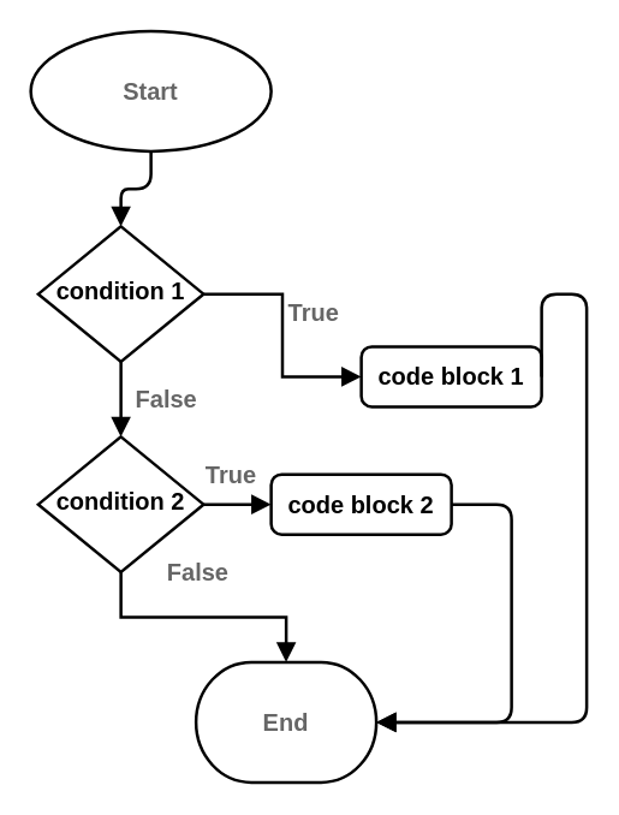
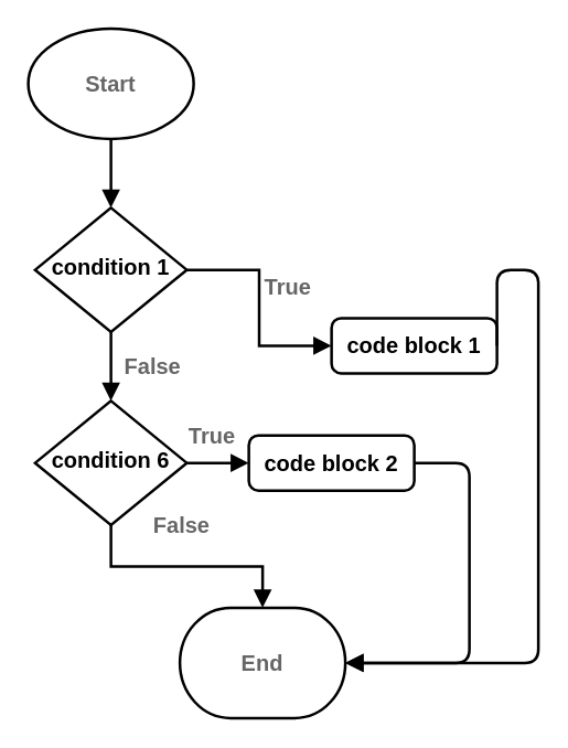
- <mxCell id="11" value="&lt;div style=&quot;font-size: 16px;&quot;&gt;Start&lt;/div&gt;" style="strokeWidth=2;html=1;shape=mxgraph.flowchart.start_1;whiteSpace=wrap;fontFamily=Helvetica;fontSize=16;align=center;strokeColor=#000000;fillColor=#ffffff;fontStyle=1;fontColor=#666666;" parent="1" vertex="1"><mxGeometry x="20" y="20" width="160" height="80" as="geometry" /></mxCell>
+ <mxCell id="11" value="&lt;div style=&quot;font-size: 16px;&quot;&gt;Start&lt;/div&gt;" style="strokeWidth=2;html=1;shape=mxgraph.flowchart.start_1;whiteSpace=wrap;fontFamily=Helvetica;fontSize=16;align=center;strokeColor=#000000;fillColor=#ffffff;fontStyle=1;fontColor=#666666;" parent="1" vertex="1"><mxGeometry x="20" y="20" width="120" height="80" as="geometry" /></mxCell>
- <mxCell id="9" value="&lt;div style=&quot;font-size: 16px&quot;&gt;condition 2&lt;br&gt;&lt;/div&gt;" style="rhombus;whiteSpace=wrap;html=1;shadow=0;fontFamily=Helvetica;fontSize=16;align=center;strokeWidth=2;spacing=6;spacingTop=-4;fontStyle=1" parent="1" vertex="1"><mxGeometry x="25" y="290" width="110" height="90" as="geometry" /></mxCell>
+ <mxCell id="9" value="&lt;div style=&quot;font-size: 16px&quot;&gt;condition 6&lt;br&gt;&lt;/div&gt;" style="rhombus;whiteSpace=wrap;html=1;shadow=0;fontFamily=Helvetica;fontSize=16;align=center;strokeWidth=2;spacing=6;spacingTop=-4;fontStyle=1" parent="1" vertex="1"><mxGeometry x="25" y="290" width="110" height="90" as="geometry" /></mxCell>
